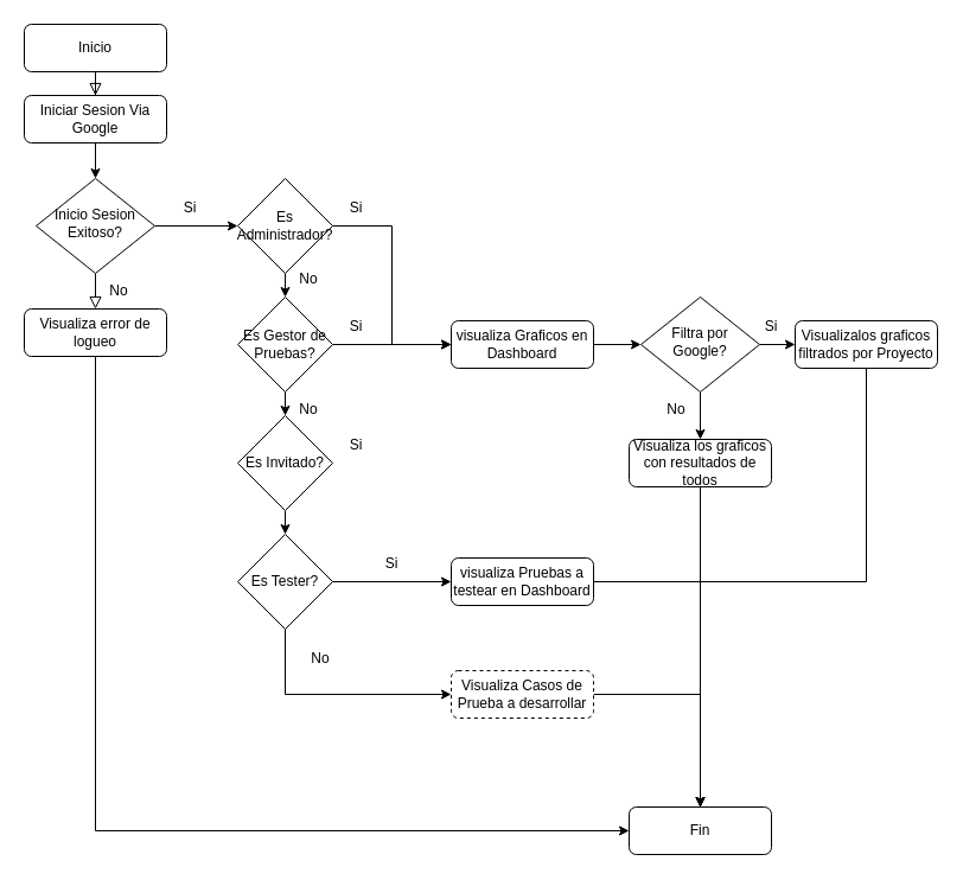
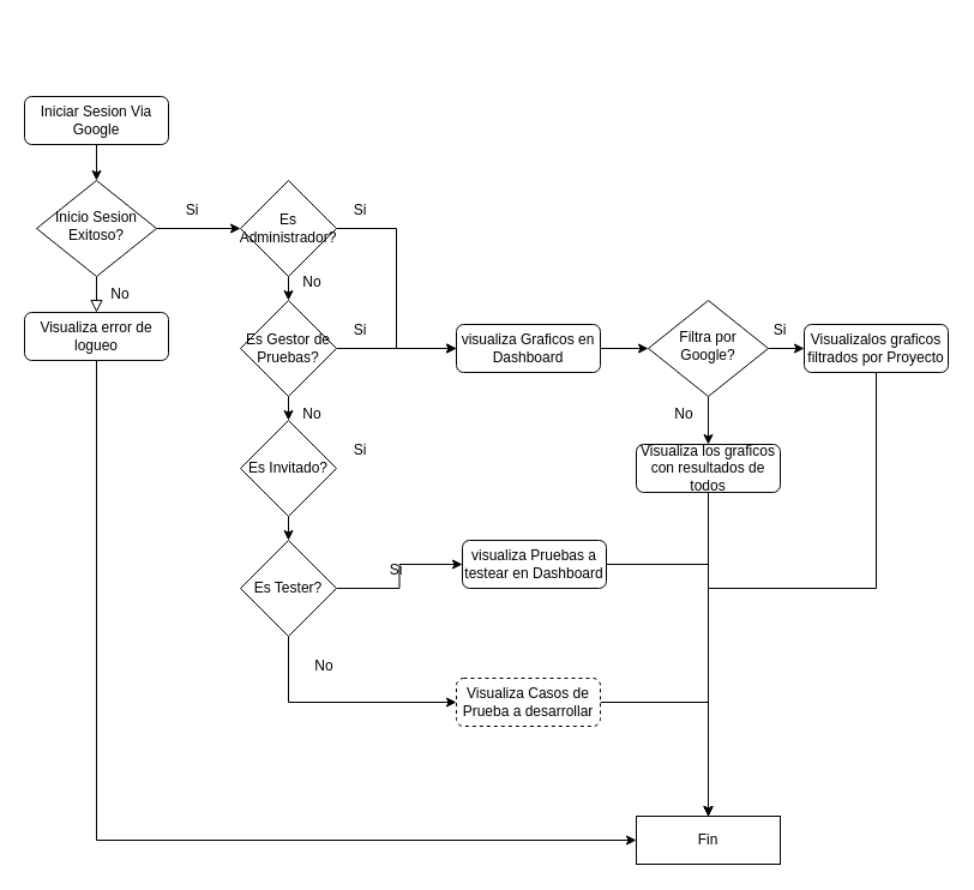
- <mxCell id="3" value="Inicio" style="rounded=1;whiteSpace=wrap;html=1;fontSize=12;glass=0;strokeWidth=1;shadow=0;" parent="1" vertex="1"><mxGeometry x="20" y="20" width="120" height="40" as="geometry" /></mxCell>
- <mxCell id="2" value="" style="rounded=0;html=1;jettySize=auto;orthogonalLoop=1;fontSize=11;endArrow=block;endFill=0;endSize=8;strokeWidth=1;shadow=0;labelBackgroundColor=none;edgeStyle=orthogonalEdgeStyle;entryX=0.5;entryY=0;entryDx=0;entryDy=0;" parent="1" source="3" target="17" edge="1"><mxGeometry relative="1" as="geometry"><mxPoint x="220" y="100" as="targetPoint" /></mxGeometry></mxCell>
- <mxCell id="31" value="visualiza Pruebas a testear en Dashboard" style="rounded=1;whiteSpace=wrap;html=1;fontSize=12;glass=0;strokeWidth=1;shadow=0;" parent="1" vertex="1"><mxGeometry x="380" y="470" width="120" height="40" as="geometry" /></mxCell>
+ <mxCell id="31" value="visualiza Pruebas a testear en Dashboard" style="rounded=1;whiteSpace=wrap;html=1;fontSize=12;glass=0;strokeWidth=1;shadow=0;" parent="1" vertex="1"><mxGeometry x="385" y="450" width="120" height="40" as="geometry" /></mxCell>
- <mxCell id="34" value="Fin" style="rounded=1;whiteSpace=wrap;html=1;fontSize=12;glass=0;strokeWidth=1;shadow=0;" parent="1" vertex="1"><mxGeometry x="530" y="680" width="120" height="40" as="geometry" /></mxCell>
+ <mxCell id="34" value="Fin" style="whiteSpace=wrap;html=1;fontSize=12;glass=0;strokeWidth=1;shadow=0;rounded=0;" parent="1" vertex="1"><mxGeometry x="530" y="680" width="120" height="40" as="geometry" /></mxCell>
